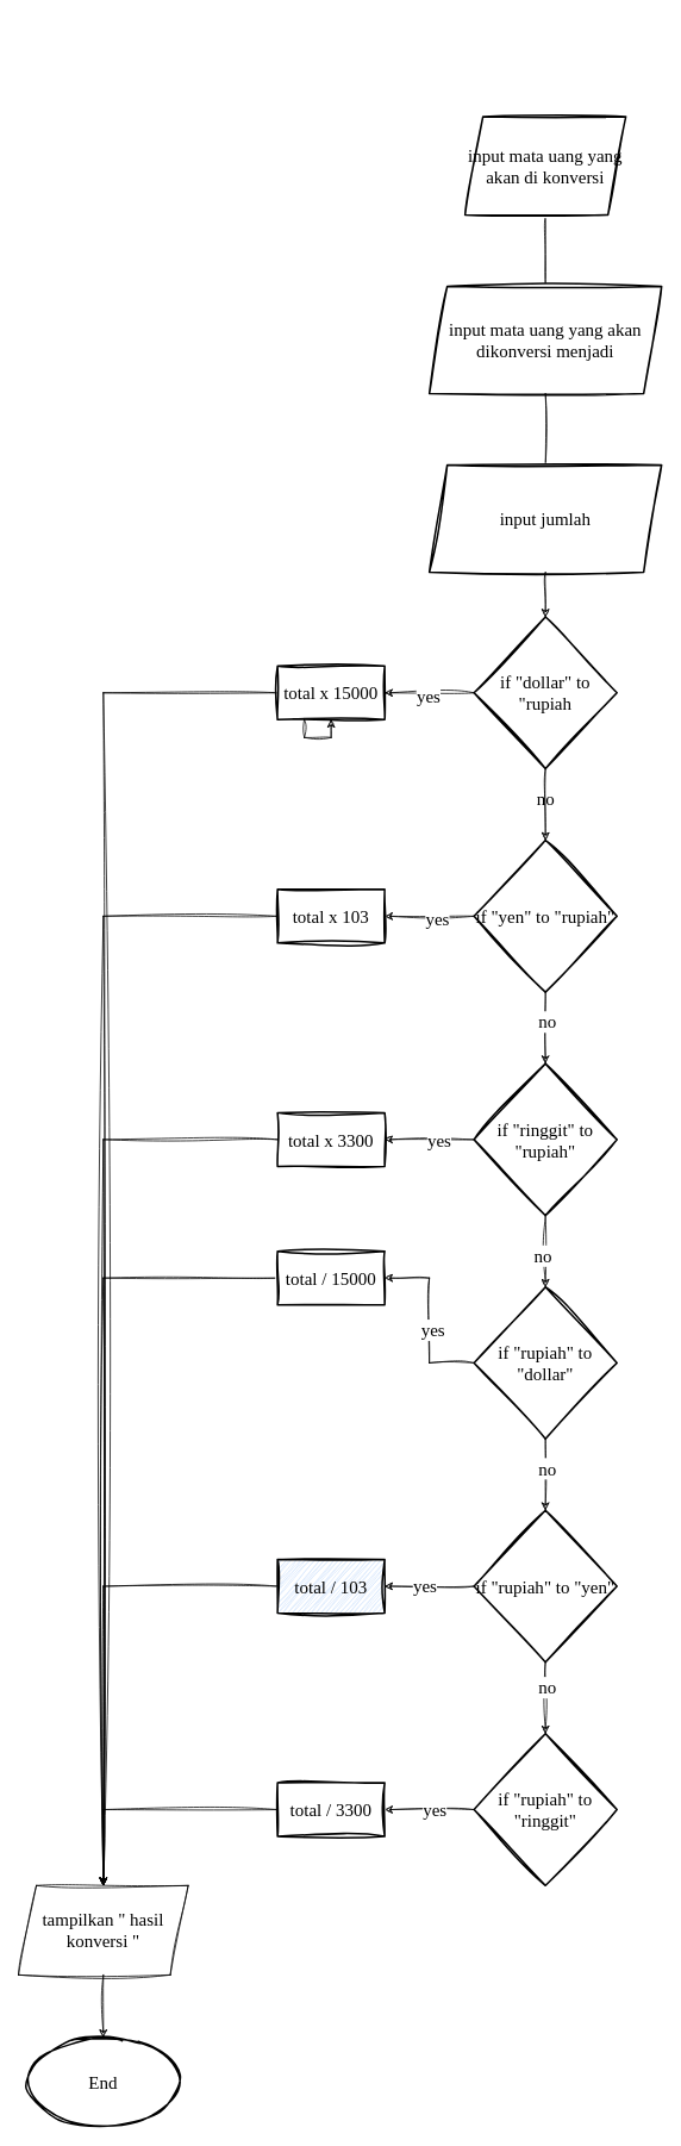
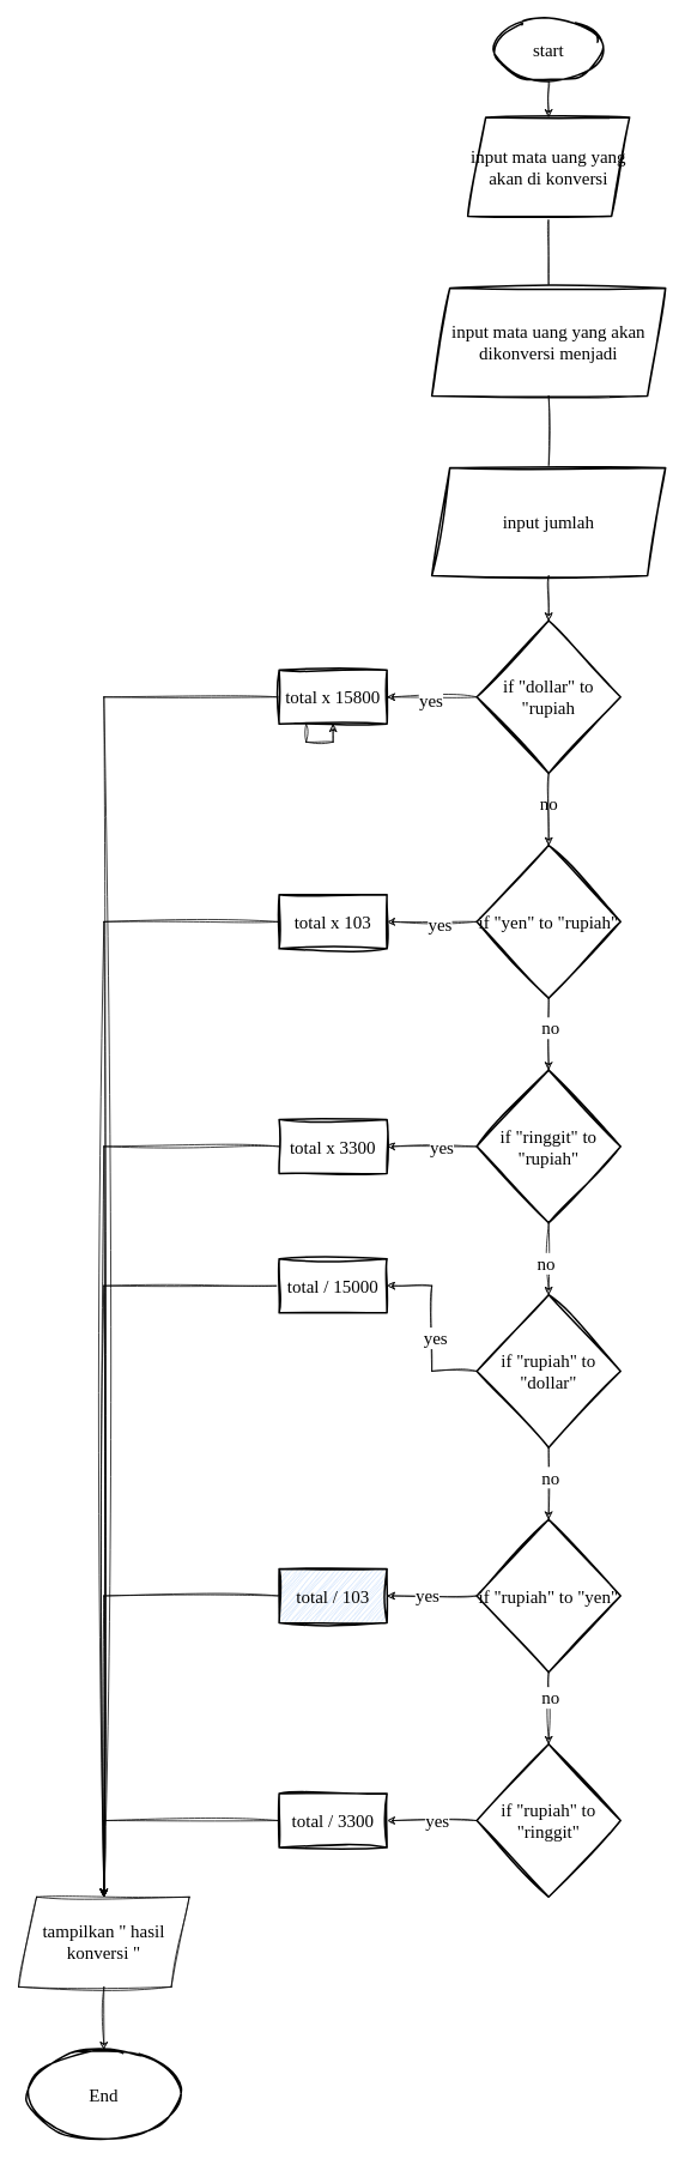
+ <mxCell id="3" value="start" style="strokeWidth=2;html=1;shape=mxgraph.flowchart.start_1;whiteSpace=wrap;sketch=1;hachureGap=4;jiggle=2;curveFitting=1;fontFamily=Architects Daughter;fontSource=https%3A%2F%2Ffonts.googleapis.com%2Fcss%3Ffamily%3DArchitects%2BDaughter;fontSize=20;" vertex="1" parent="1"><mxGeometry x="550" y="20" width="120" height="70" as="geometry" /></mxCell>
+ <mxCell id="2" value="" style="edgeStyle=orthogonalEdgeStyle;rounded=0;sketch=1;hachureGap=4;jiggle=2;curveFitting=1;orthogonalLoop=1;jettySize=auto;html=1;fontFamily=Architects Daughter;fontSource=https%3A%2F%2Ffonts.googleapis.com%2Fcss%3Ffamily%3DArchitects%2BDaughter;fontSize=16;" edge="1" parent="1" source="3" target="5"><mxGeometry relative="1" as="geometry" /></mxCell>
- <mxCell id="15" value="total x 15000" style="whiteSpace=wrap;html=1;fontSize=20;fontFamily=Architects Daughter;strokeWidth=2;sketch=1;hachureGap=4;jiggle=2;curveFitting=1;fontSource=https%3A%2F%2Ffonts.googleapis.com%2Fcss%3Ffamily%3DArchitects%2BDaughter;" vertex="1" parent="1"><mxGeometry x="310" y="745" width="120" height="60" as="geometry" /></mxCell>
+ <mxCell id="15" value="total x 15800" style="whiteSpace=wrap;html=1;fontSize=20;fontFamily=Architects Daughter;strokeWidth=2;sketch=1;hachureGap=4;jiggle=2;curveFitting=1;fontSource=https%3A%2F%2Ffonts.googleapis.com%2Fcss%3Ffamily%3DArchitects%2BDaughter;" vertex="1" parent="1"><mxGeometry x="310" y="745" width="120" height="60" as="geometry" /></mxCell>
